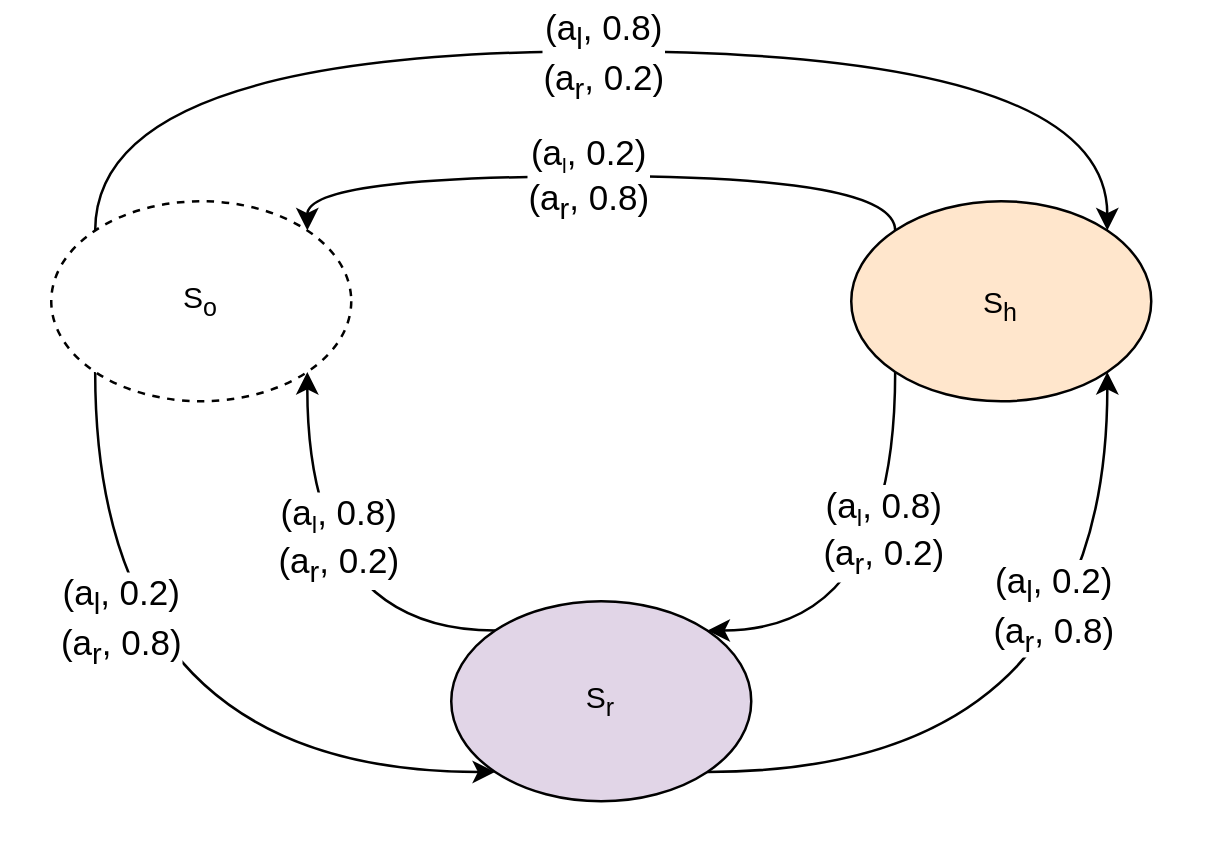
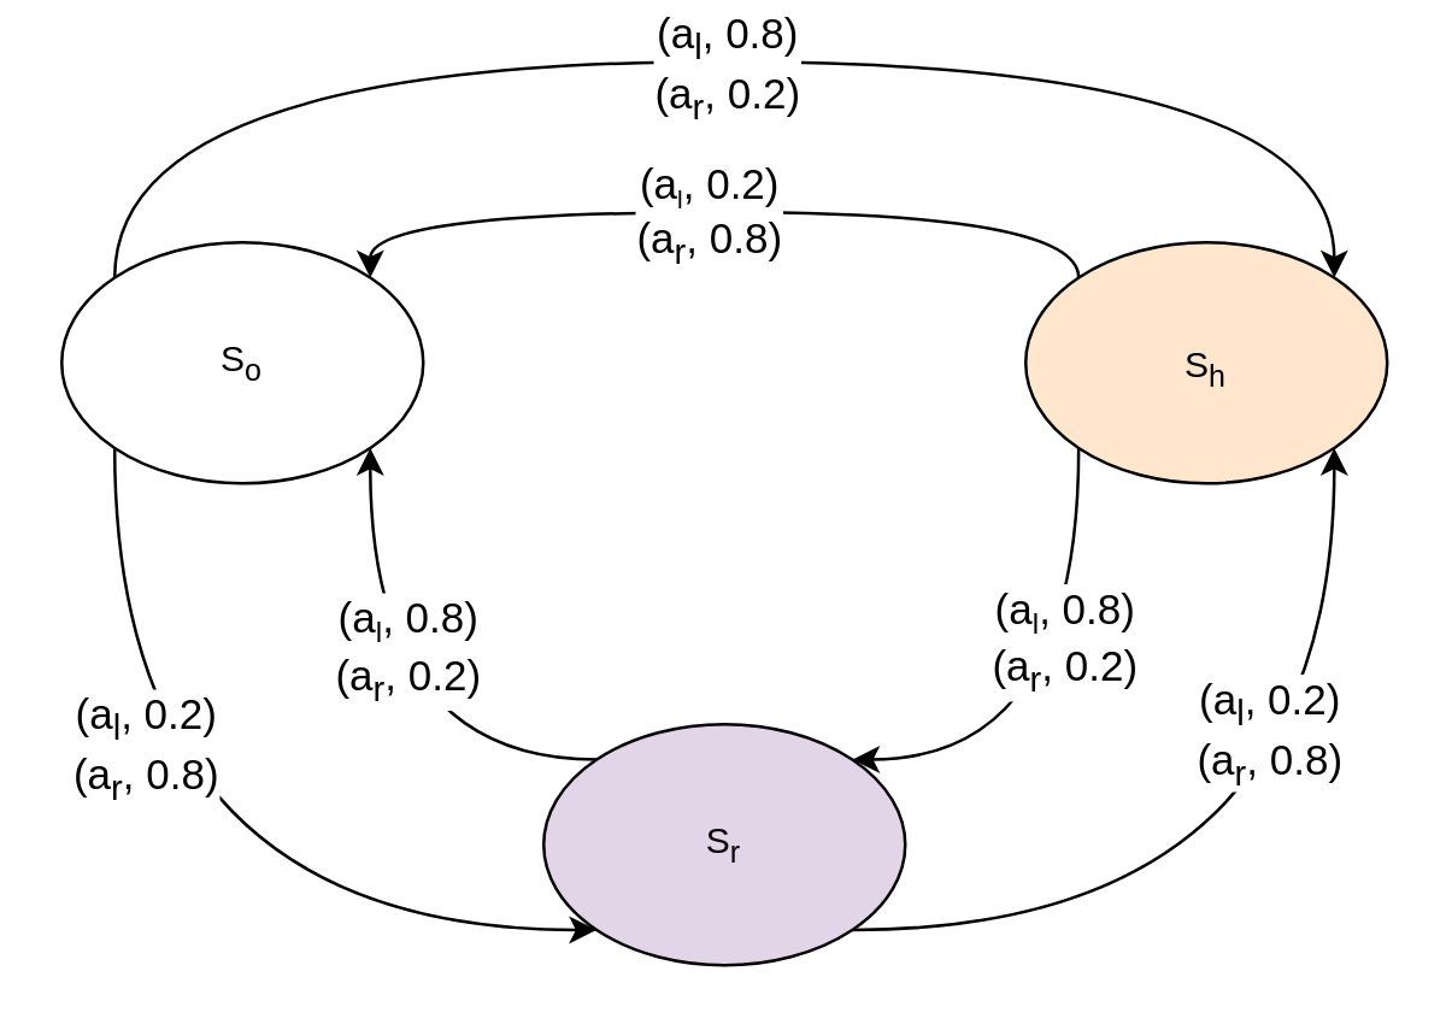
- <mxCell id="8" value="S&lt;sub&gt;o&lt;/sub&gt;" style="ellipse;whiteSpace=wrap;html=1;dashed=1;" vertex="1" parent="1"><mxGeometry x="20" y="80" width="120" height="80" as="geometry" /></mxCell>
+ <mxCell id="8" value="S&lt;sub&gt;o&lt;/sub&gt;" style="ellipse;whiteSpace=wrap;html=1;" vertex="1" parent="1"><mxGeometry x="20" y="80" width="120" height="80" as="geometry" /></mxCell>
